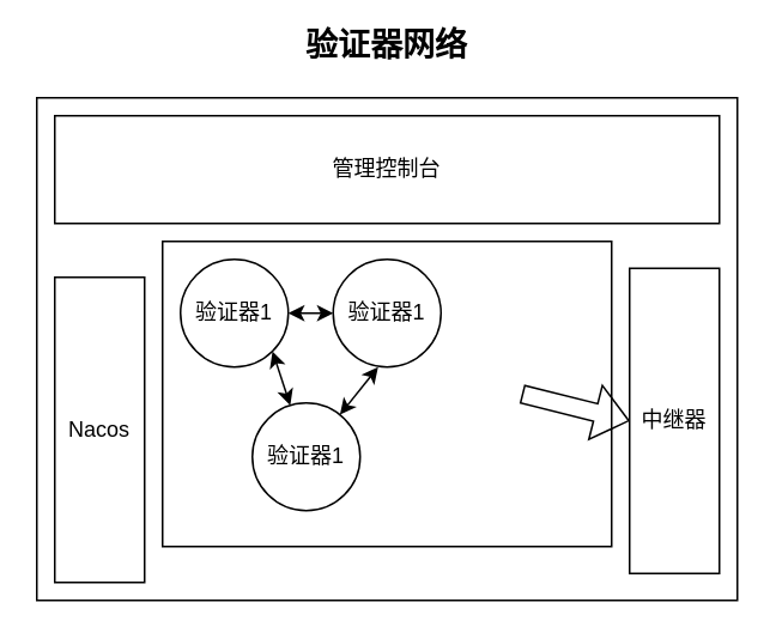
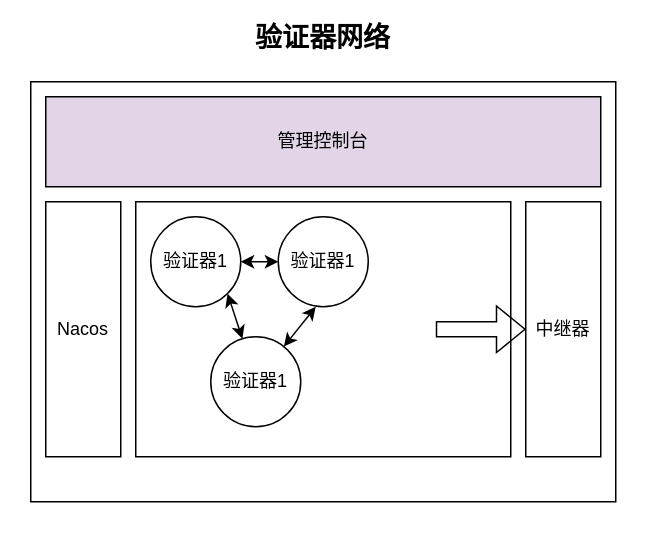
- <mxCell id="13" value="管理控制台" style="rounded=0;whiteSpace=wrap;html=1;" vertex="1" parent="1"><mxGeometry x="30" y="30" width="370" height="60" as="geometry" /></mxCell>
+ <mxCell id="13" value="管理控制台" style="rounded=0;whiteSpace=wrap;html=1;fillColor=#e1d5e7;" vertex="1" parent="1"><mxGeometry x="30" y="30" width="370" height="60" as="geometry" /></mxCell>
- <mxCell id="5" value="中继器" style="rounded=0;whiteSpace=wrap;html=1;" vertex="1" parent="1"><mxGeometry x="350" y="115" width="50" height="170" as="geometry" /></mxCell>
+ <mxCell id="5" value="中继器" style="rounded=0;whiteSpace=wrap;html=1;" vertex="1" parent="1"><mxGeometry x="350" y="100" width="50" height="170" as="geometry" /></mxCell>
- <mxCell id="4" value="Nacos" style="rounded=0;whiteSpace=wrap;html=1;" vertex="1" parent="1"><mxGeometry x="30" y="120" width="50" height="170" as="geometry" /></mxCell>
+ <mxCell id="4" value="Nacos" style="rounded=0;whiteSpace=wrap;html=1;" vertex="1" parent="1"><mxGeometry x="30" y="100" width="50" height="170" as="geometry" /></mxCell>
